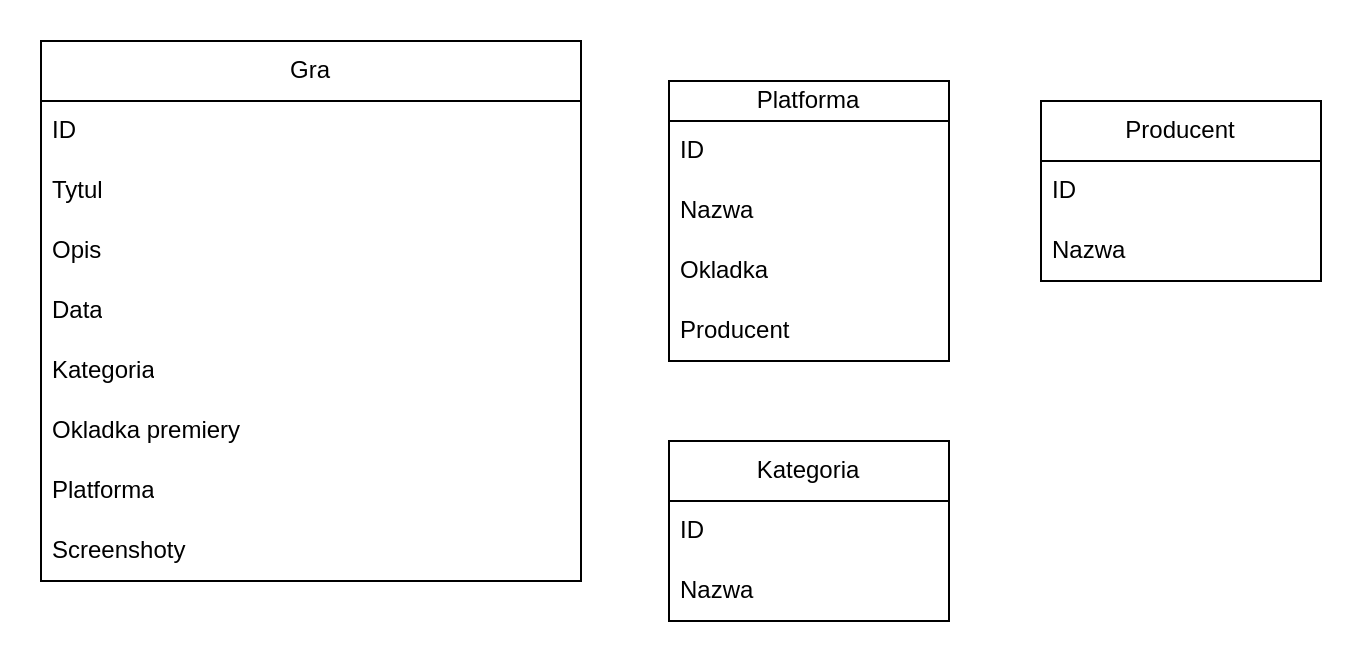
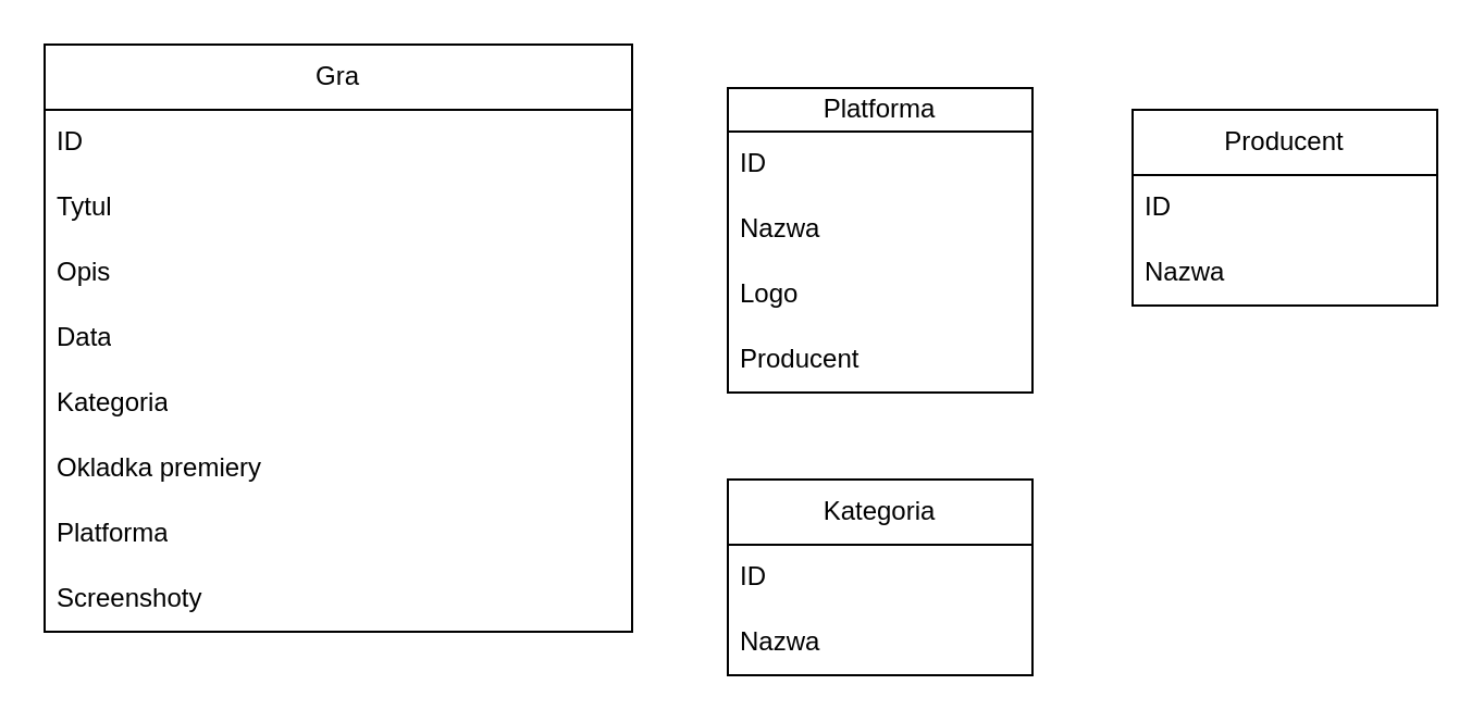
- <mxCell id="14" value="&lt;div&gt;Okladka&lt;/div&gt;" style="text;strokeColor=none;fillColor=none;align=left;verticalAlign=middle;spacingLeft=4;spacingRight=4;overflow=hidden;points=[[0,0.5],[1,0.5]];portConstraint=eastwest;rotatable=0;whiteSpace=wrap;html=1;" vertex="1" parent="11"><mxGeometry y="80" width="140" height="30" as="geometry" /></mxCell>
+ <mxCell id="14" value="&lt;div&gt;Logo&lt;/div&gt;" style="text;strokeColor=none;fillColor=none;align=left;verticalAlign=middle;spacingLeft=4;spacingRight=4;overflow=hidden;points=[[0,0.5],[1,0.5]];portConstraint=eastwest;rotatable=0;whiteSpace=wrap;html=1;" vertex="1" parent="11"><mxGeometry y="80" width="140" height="30" as="geometry" /></mxCell>
